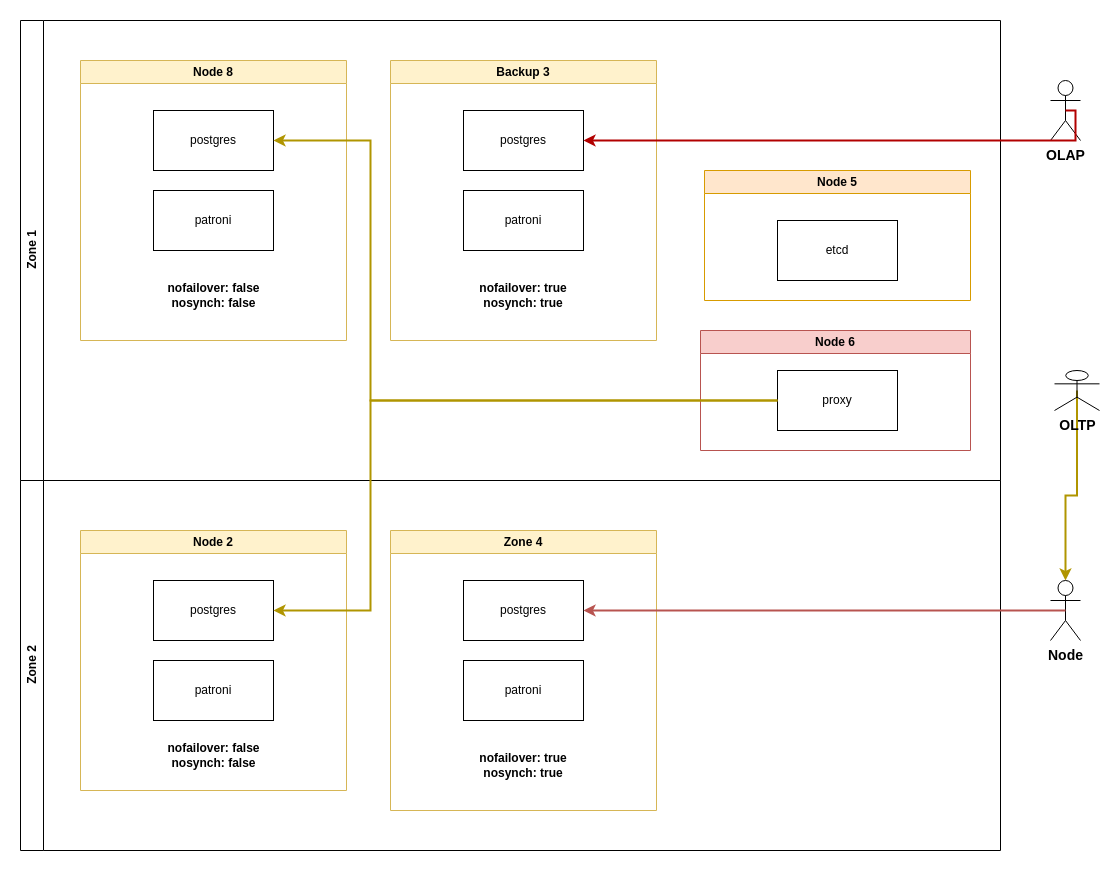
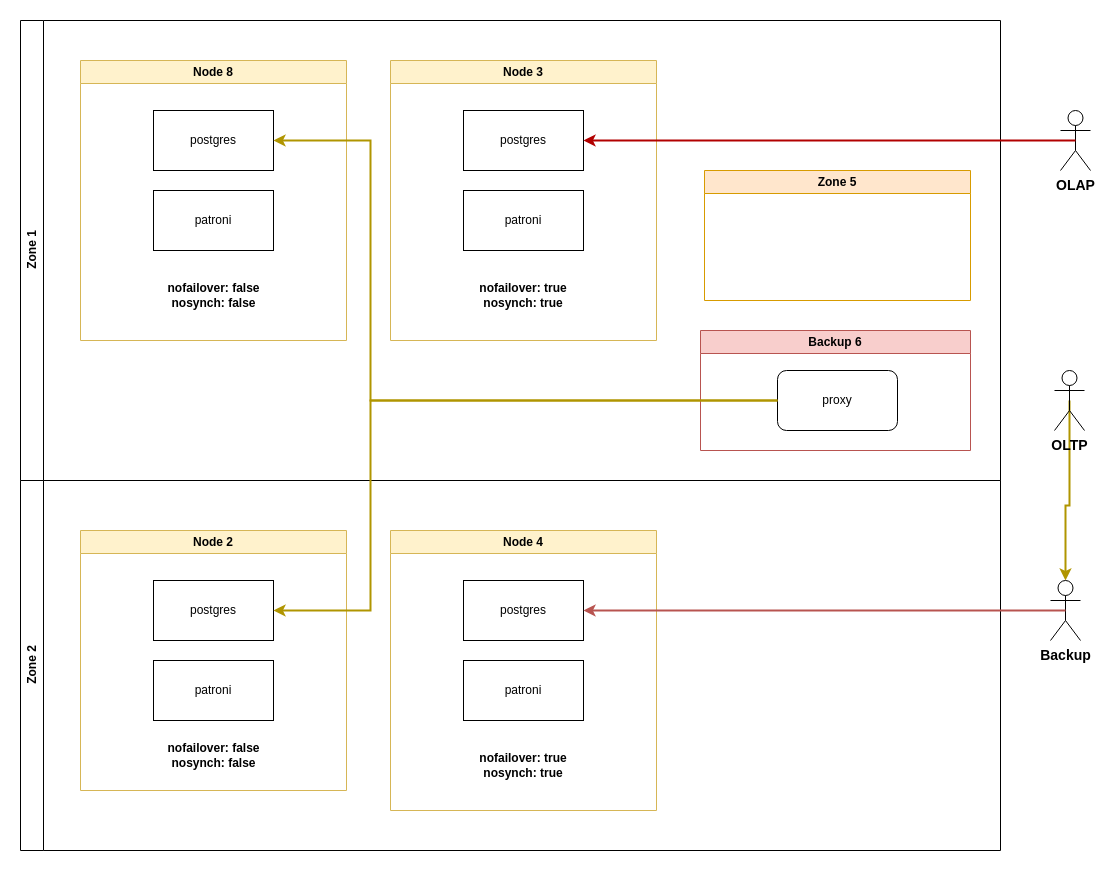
- <mxCell id="9" value="Backup 3" style="swimlane;whiteSpace=wrap;html=1;fillColor=#fff2cc;strokeColor=#d6b656;" parent="4" vertex="1"><mxGeometry x="370" y="40" width="266" height="280" as="geometry" /></mxCell>
+ <mxCell id="9" value="Node 3" style="swimlane;whiteSpace=wrap;html=1;fillColor=#fff2cc;strokeColor=#d6b656;" parent="4" vertex="1"><mxGeometry x="370" y="40" width="266" height="280" as="geometry" /></mxCell>
- <mxCell id="30" value="&lt;b style=&quot;font-size: 14px;&quot;&gt;OLAP&lt;br&gt;&lt;/b&gt;" style="shape=umlActor;verticalLabelPosition=bottom;verticalAlign=top;html=1;outlineConnect=0;" parent="1" vertex="1"><mxGeometry x="1050" y="80" width="30" height="60" as="geometry" /></mxCell>
+ <mxCell id="30" value="&lt;b style=&quot;font-size: 14px;&quot;&gt;OLAP&lt;br&gt;&lt;/b&gt;" style="shape=umlActor;verticalLabelPosition=bottom;verticalAlign=top;html=1;outlineConnect=0;" parent="1" vertex="1"><mxGeometry x="1060" y="110" width="30" height="60" as="geometry" /></mxCell>
- <mxCell id="13" value="Node 5" style="swimlane;whiteSpace=wrap;html=1;fillColor=#ffe6cc;strokeColor=#d79b00;" parent="4" vertex="1"><mxGeometry x="684" y="150" width="266" height="130" as="geometry" /></mxCell>
+ <mxCell id="13" value="Zone 5" style="swimlane;whiteSpace=wrap;html=1;fillColor=#ffe6cc;strokeColor=#d79b00;" parent="4" vertex="1"><mxGeometry x="684" y="150" width="266" height="130" as="geometry" /></mxCell>
- <mxCell id="14" value="etcd" style="rounded=0;whiteSpace=wrap;html=1;" parent="13" vertex="1"><mxGeometry x="73" y="50" width="120" height="60" as="geometry" /></mxCell>
- <mxCell id="15" value="Node 6" style="swimlane;whiteSpace=wrap;html=1;fillColor=#f8cecc;strokeColor=#b85450;" parent="4" vertex="1"><mxGeometry x="680" y="310" width="270" height="120" as="geometry" /></mxCell>
+ <mxCell id="15" value="Backup 6" style="swimlane;whiteSpace=wrap;html=1;fillColor=#f8cecc;strokeColor=#b85450;" parent="4" vertex="1"><mxGeometry x="680" y="310" width="270" height="120" as="geometry" /></mxCell>
- <mxCell id="3" value="&lt;b style=&quot;font-size: 14px;&quot;&gt;OLTP&lt;br&gt;&lt;/b&gt;" style="shape=umlActor;verticalLabelPosition=bottom;verticalAlign=top;html=1;outlineConnect=0;" parent="1" vertex="1"><mxGeometry x="1054" y="370" width="45" height="40" as="geometry" /></mxCell>
+ <mxCell id="3" value="&lt;b style=&quot;font-size: 14px;&quot;&gt;OLTP&lt;br&gt;&lt;/b&gt;" style="shape=umlActor;verticalLabelPosition=bottom;verticalAlign=top;html=1;outlineConnect=0;" parent="1" vertex="1"><mxGeometry x="1054" y="370" width="30" height="60" as="geometry" /></mxCell>
- <mxCell id="16" value="proxy" style="rounded=0;whiteSpace=wrap;html=1;" parent="15" vertex="1"><mxGeometry x="77" y="40" width="120" height="60" as="geometry" /></mxCell>
+ <mxCell id="16" value="proxy" style="whiteSpace=wrap;html=1;rounded=1;" parent="15" vertex="1"><mxGeometry x="77" y="40" width="120" height="60" as="geometry" /></mxCell>
- <mxCell id="23" value="Zone 4" style="swimlane;whiteSpace=wrap;html=1;fillColor=#fff2cc;strokeColor=#d6b656;" parent="18" vertex="1"><mxGeometry x="370" y="50" width="266" height="280" as="geometry" /></mxCell>
+ <mxCell id="23" value="Node 4" style="swimlane;whiteSpace=wrap;html=1;fillColor=#fff2cc;strokeColor=#d6b656;" parent="18" vertex="1"><mxGeometry x="370" y="50" width="266" height="280" as="geometry" /></mxCell>
- <mxCell id="28" value="&lt;b style=&quot;font-size: 14px;&quot;&gt;Node&lt;br&gt;&lt;/b&gt;" style="shape=umlActor;verticalLabelPosition=bottom;verticalAlign=top;html=1;outlineConnect=0;" parent="1" vertex="1"><mxGeometry x="1050" y="580" width="30" height="60" as="geometry" /></mxCell>
+ <mxCell id="28" value="&lt;b style=&quot;font-size: 14px;&quot;&gt;Backup&lt;br&gt;&lt;/b&gt;" style="shape=umlActor;verticalLabelPosition=bottom;verticalAlign=top;html=1;outlineConnect=0;" parent="1" vertex="1"><mxGeometry x="1050" y="580" width="30" height="60" as="geometry" /></mxCell>
